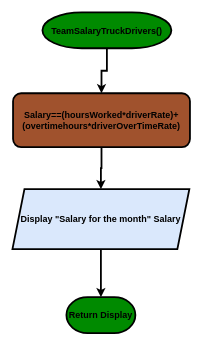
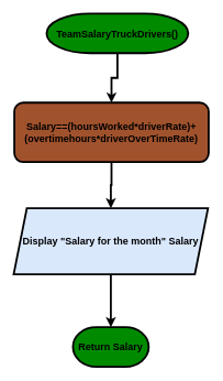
- <mxCell id="8" value="&lt;span style=&quot;font-size: 15px;&quot;&gt;&lt;font style=&quot;font-size: 15px;&quot;&gt;Return Display&lt;/font&gt;&lt;/span&gt;" style="strokeWidth=3;html=1;shape=mxgraph.flowchart.terminator;whiteSpace=wrap;fillColor=#008a00;fontSize=15;fontStyle=1" vertex="1" parent="1"><mxGeometry x="110" y="495" width="115" height="60" as="geometry" /></mxCell>
+ <mxCell id="8" value="&lt;span style=&quot;font-size: 15px;&quot;&gt;&lt;font style=&quot;font-size: 15px;&quot;&gt;Return Salary&lt;/font&gt;&lt;/span&gt;" style="strokeWidth=3;html=1;shape=mxgraph.flowchart.terminator;whiteSpace=wrap;fillColor=#008a00;fontSize=15;fontStyle=1" vertex="1" parent="1"><mxGeometry x="110" y="495" width="115" height="60" as="geometry" /></mxCell>
